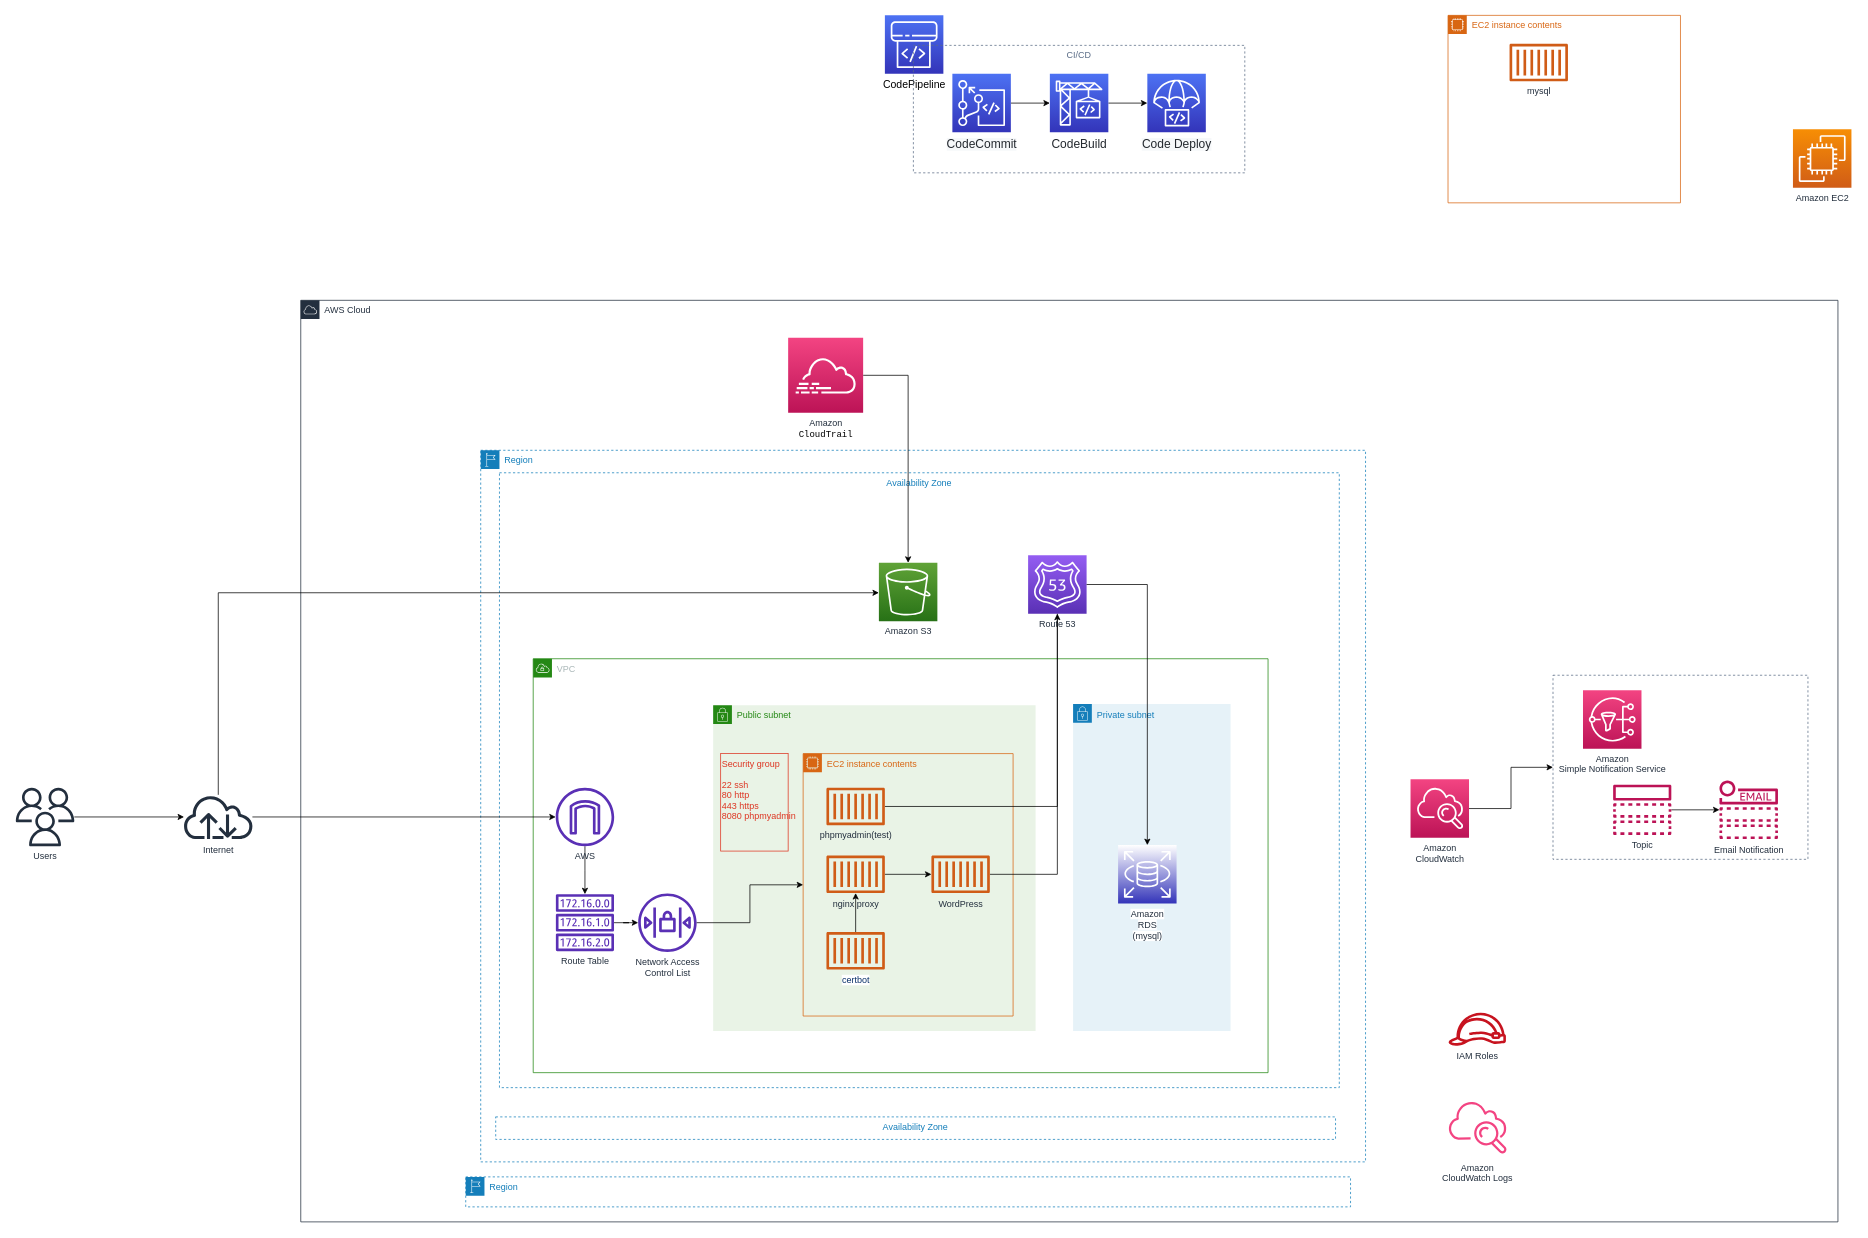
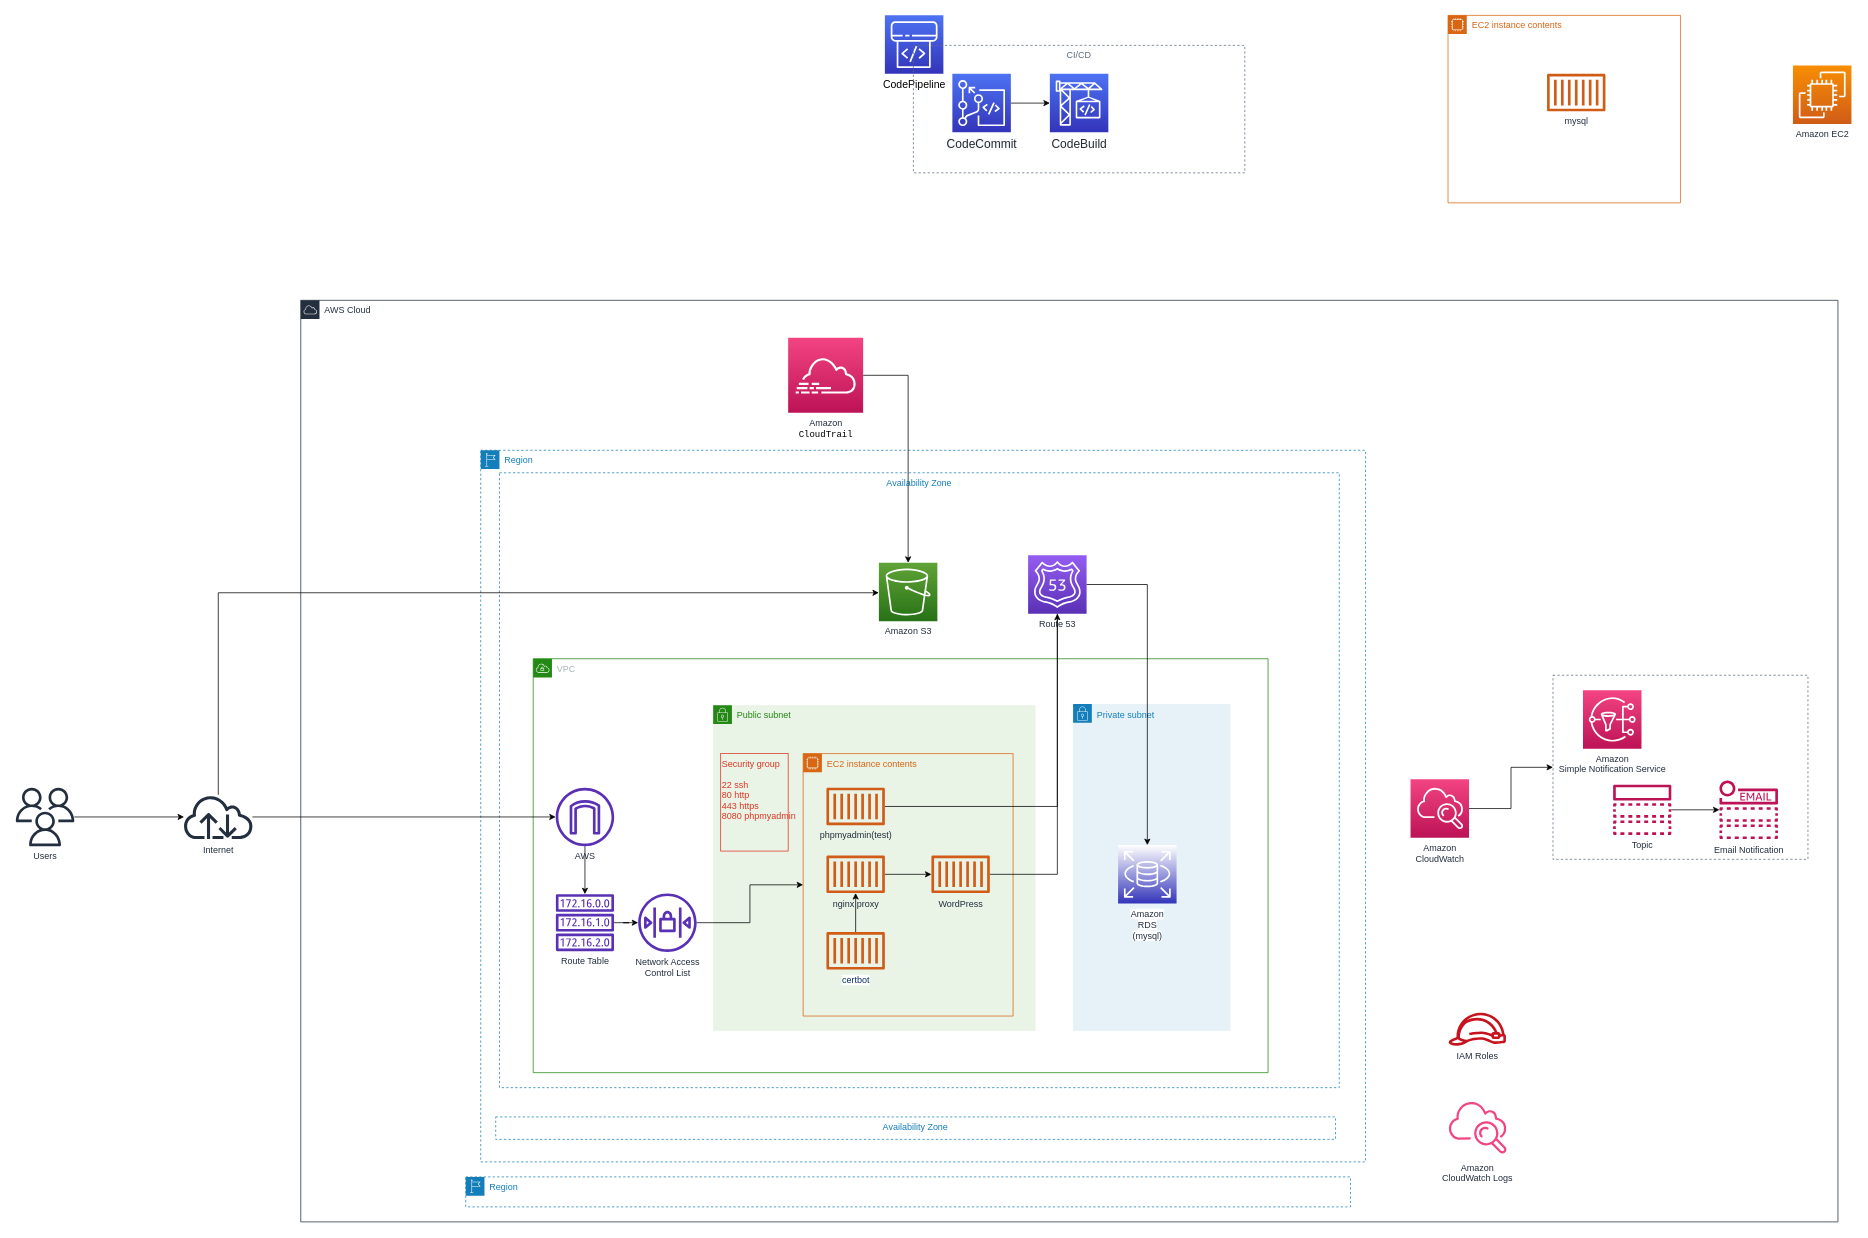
- <mxCell id="32" value="mysql" style="outlineConnect=0;fontColor=#232F3E;gradientColor=none;fillColor=#D05C17;strokeColor=none;dashed=0;verticalLabelPosition=bottom;verticalAlign=top;align=center;html=1;fontSize=12;fontStyle=0;aspect=fixed;pointerEvents=1;shape=mxgraph.aws4.container_1;" parent="1" vertex="1"><mxGeometry x="2012" y="58" width="78" height="50" as="geometry" /></mxCell>
+ <mxCell id="32" value="mysql" style="outlineConnect=0;fontColor=#232F3E;gradientColor=none;fillColor=#D05C17;strokeColor=none;dashed=0;verticalLabelPosition=bottom;verticalAlign=top;align=center;html=1;fontSize=12;fontStyle=0;aspect=fixed;pointerEvents=1;shape=mxgraph.aws4.container_1;" parent="1" vertex="1"><mxGeometry x="2062" y="98" width="78" height="50" as="geometry" /></mxCell>
- <mxCell id="37" style="edgeStyle=orthogonalEdgeStyle;rounded=0;orthogonalLoop=1;jettySize=auto;html=1;" parent="1" source="38" target="39" edge="1"><mxGeometry relative="1" as="geometry" /></mxCell>
- <mxCell id="39" value="&lt;span style=&quot;color: rgb(36 , 41 , 47) ; font-family: , &amp;#34;blinkmacsystemfont&amp;#34; , &amp;#34;segoe ui&amp;#34; , &amp;#34;helvetica&amp;#34; , &amp;#34;arial&amp;#34; , sans-serif , &amp;#34;apple color emoji&amp;#34; , &amp;#34;segoe ui emoji&amp;#34; ; font-size: 16px ; background-color: rgb(246 , 248 , 250)&quot;&gt;Code Deploy&lt;/span&gt;" style="outlineConnect=0;fontColor=#232F3E;gradientColor=#4D72F3;gradientDirection=north;fillColor=#3334B9;strokeColor=#ffffff;dashed=0;verticalLabelPosition=bottom;verticalAlign=top;align=center;html=1;fontSize=12;fontStyle=0;aspect=fixed;shape=mxgraph.aws4.resourceIcon;resIcon=mxgraph.aws4.codedeploy;" parent="1" vertex="1"><mxGeometry x="1529" y="98" width="78" height="78" as="geometry" /></mxCell>
- <mxCell id="12" value="&lt;span style=&quot;background-color: rgb(255 , 255 , 255)&quot;&gt;Amazon EC2&lt;br&gt;&lt;/span&gt;" style="outlineConnect=0;fontColor=#232F3E;gradientColor=#F78E04;gradientDirection=north;fillColor=#D05C17;strokeColor=#ffffff;dashed=0;verticalLabelPosition=bottom;verticalAlign=top;align=center;html=1;fontSize=12;fontStyle=0;aspect=fixed;shape=mxgraph.aws4.resourceIcon;resIcon=mxgraph.aws4.ec2;" parent="1" vertex="1"><mxGeometry x="2390" y="172" width="78" height="78" as="geometry" /></mxCell>
+ <mxCell id="12" value="&lt;span style=&quot;background-color: rgb(255 , 255 , 255)&quot;&gt;Amazon EC2&lt;br&gt;&lt;/span&gt;" style="outlineConnect=0;fontColor=#232F3E;gradientColor=#F78E04;gradientDirection=north;fillColor=#D05C17;strokeColor=#ffffff;dashed=0;verticalLabelPosition=bottom;verticalAlign=top;align=center;html=1;fontSize=12;fontStyle=0;aspect=fixed;shape=mxgraph.aws4.resourceIcon;resIcon=mxgraph.aws4.ec2;" parent="1" vertex="1"><mxGeometry x="2390" y="87" width="78" height="78" as="geometry" /></mxCell>
